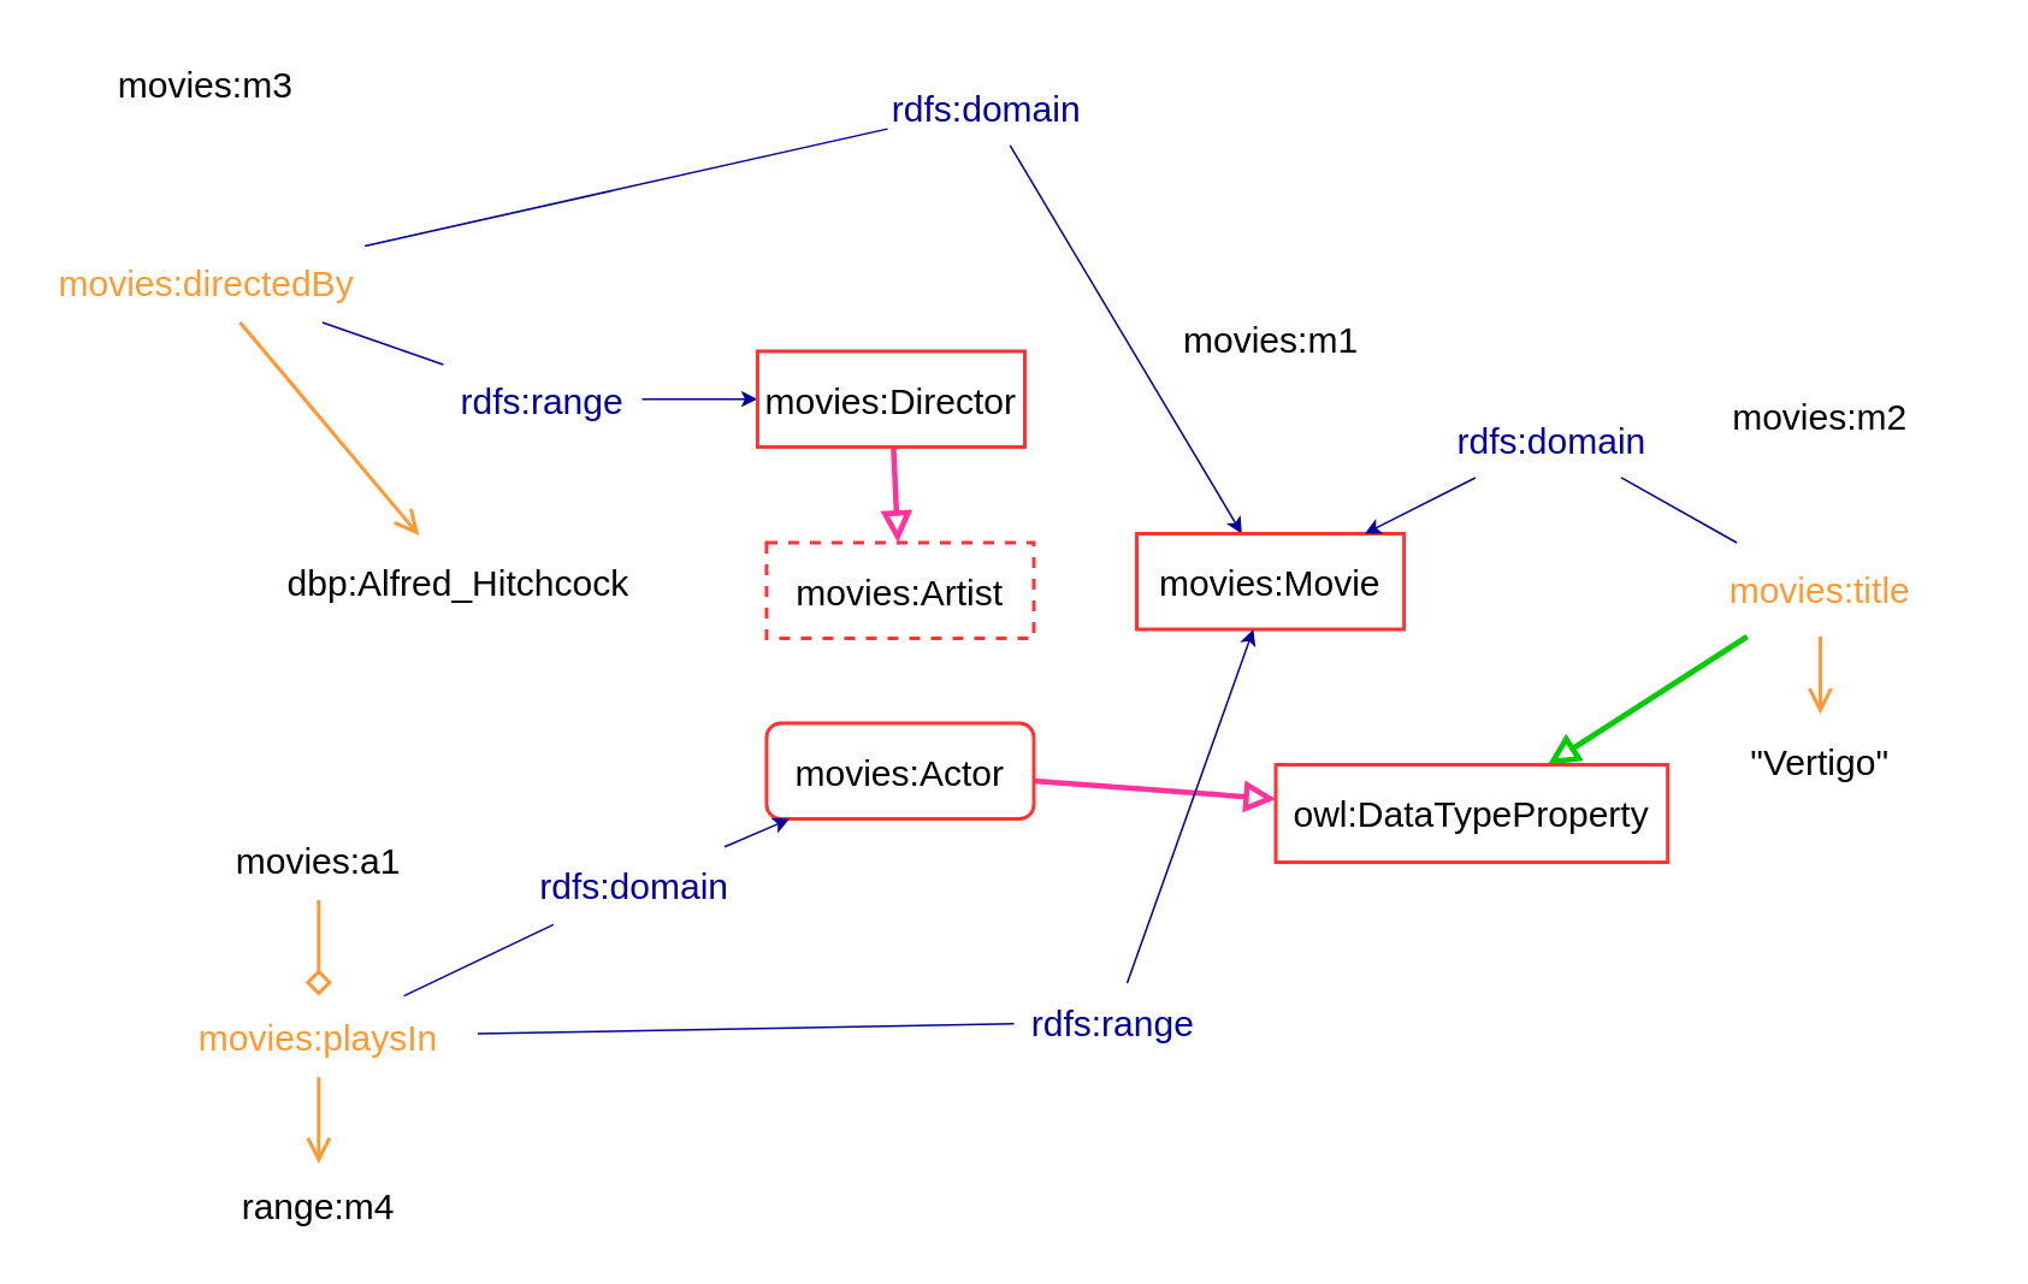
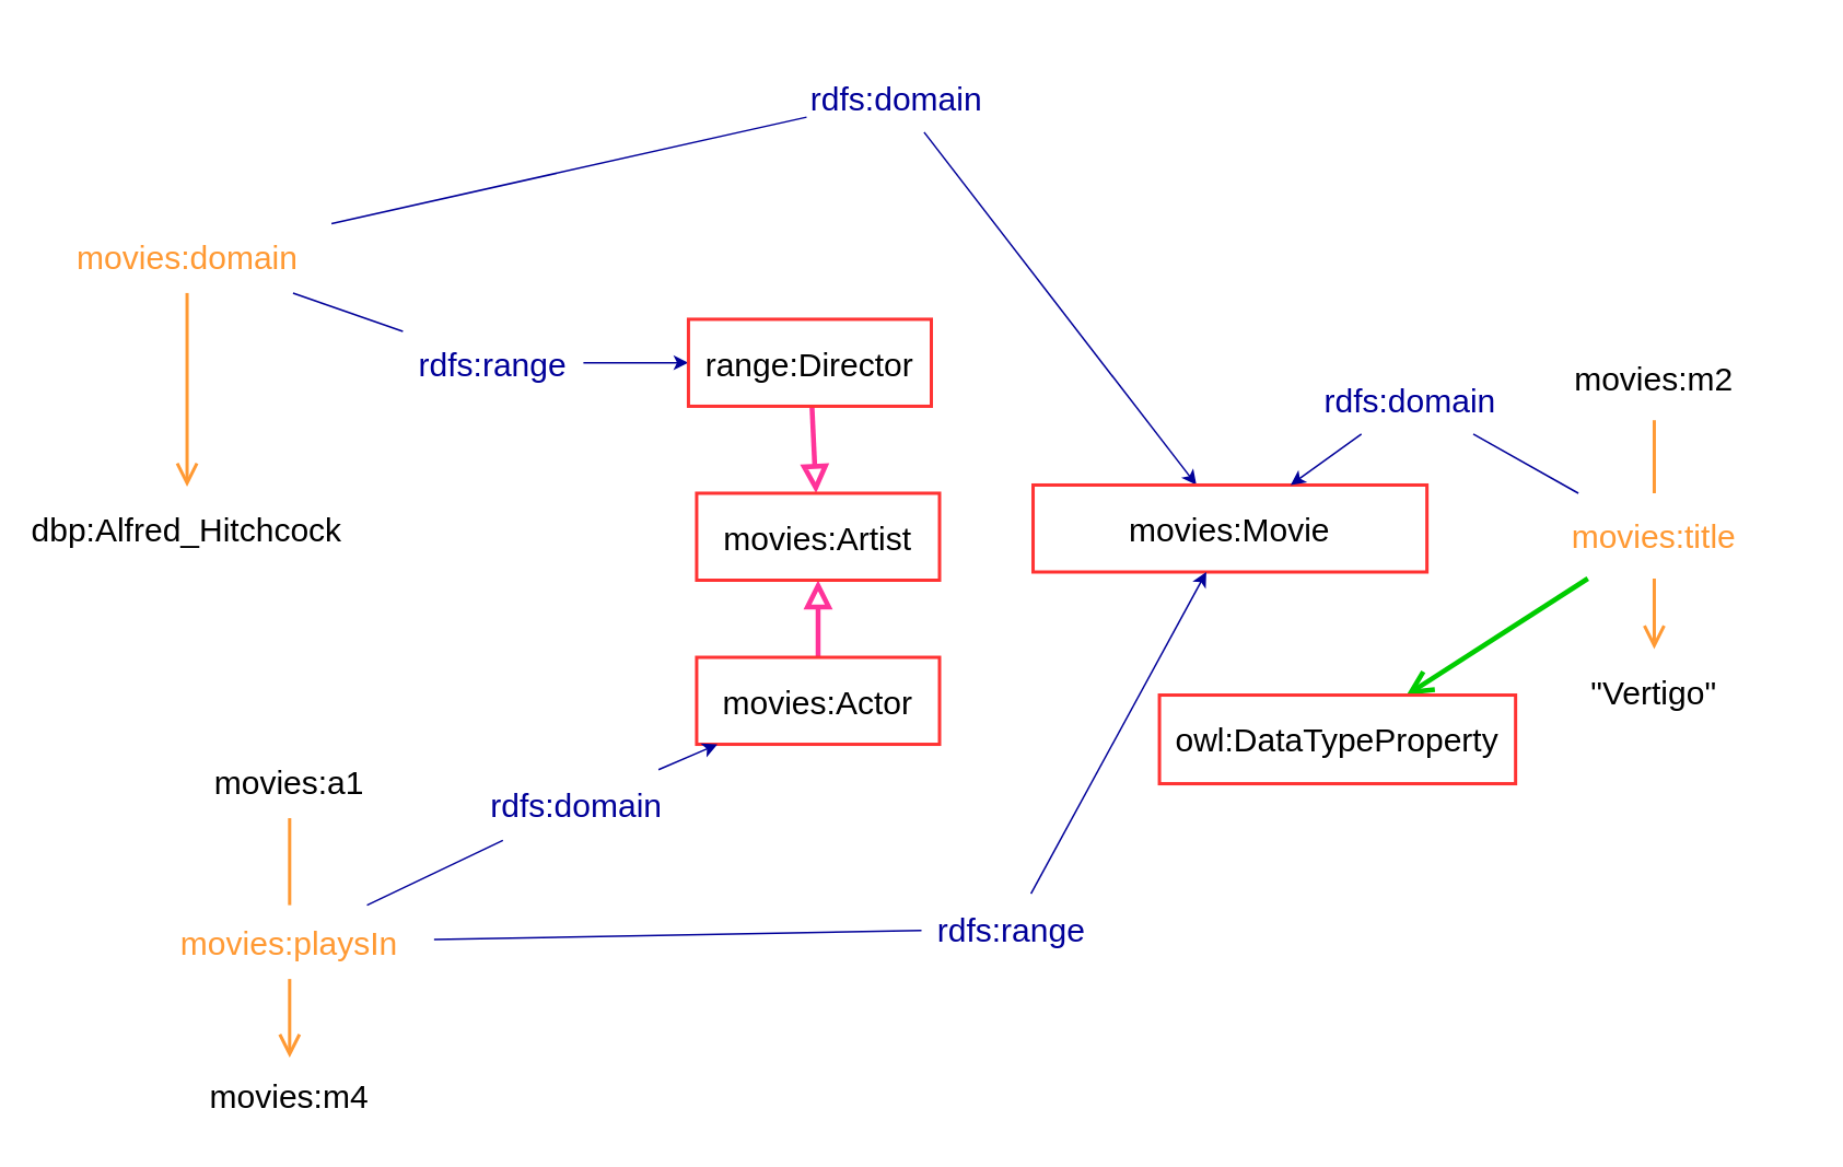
- <mxCell id="32" value="&lt;font style=&quot;font-size: 20px;&quot; color=&quot;#000000&quot;&gt;movies:m3&lt;/font&gt;" style="text;html=1;strokeColor=none;fillColor=none;align=center;verticalAlign=middle;whiteSpace=wrap;rounded=0;" vertex="1" parent="1"><mxGeometry x="20" y="20" width="187" height="52" as="geometry" /></mxCell>
- <mxCell id="34" value="&lt;font color=&quot;#ff9933&quot; style=&quot;font-size: 20px;&quot;&gt;movies:directedBy&lt;/font&gt;" style="text;html=1;strokeColor=none;fillColor=none;align=center;verticalAlign=middle;whiteSpace=wrap;rounded=0;" vertex="1" parent="1"><mxGeometry x="25.5" y="133" width="176" height="45" as="geometry" /></mxCell>
+ <mxCell id="34" value="&lt;font color=&quot;#ff9933&quot; style=&quot;font-size: 20px;&quot;&gt;movies:domain&lt;/font&gt;" style="text;html=1;strokeColor=none;fillColor=none;align=center;verticalAlign=middle;whiteSpace=wrap;rounded=0;" vertex="1" parent="1"><mxGeometry x="25.5" y="133" width="176" height="45" as="geometry" /></mxCell>
- <mxCell id="27" value="&lt;font style=&quot;font-size: 20px;&quot; color=&quot;#000000&quot;&gt;movies:m1&lt;/font&gt;" style="text;html=1;strokeColor=none;fillColor=none;align=center;verticalAlign=middle;whiteSpace=wrap;rounded=0;" vertex="1" parent="1"><mxGeometry x="609.5" y="161" width="187" height="52" as="geometry" /></mxCell>
- <mxCell id="12" value="movies:Director" style="rounded=0;whiteSpace=wrap;html=1;fontSize=20;fontColor=#000000;fillColor=none;strokeColor=#FF3333;strokeWidth=2;" vertex="1" parent="1"><mxGeometry x="419" y="194" width="148" height="53" as="geometry" /></mxCell>
+ <mxCell id="12" value="range:Director" style="rounded=0;whiteSpace=wrap;html=1;fontSize=20;fontColor=#000000;fillColor=none;strokeColor=#FF3333;strokeWidth=2;" vertex="1" parent="1"><mxGeometry x="419" y="194" width="148" height="53" as="geometry" /></mxCell>
+ <mxCell id="29" value="" style="edgeStyle=none;html=1;strokeColor=#FF9933;strokeWidth=2;fontSize=20;fontColor=#000099;endArrow=none;endFill=0;endSize=10;" edge="1" parent="1" source="26" target="30"><mxGeometry relative="1" as="geometry"><mxPoint x="1300.323" y="273" as="sourcePoint" /><mxPoint x="1303.677" y="379" as="targetPoint" /></mxGeometry></mxCell>
- <mxCell id="4" value="movies:Movie" style="rounded=0;whiteSpace=wrap;html=1;fontSize=20;fontColor=#000000;fillColor=none;strokeColor=#FF3333;strokeWidth=2;" vertex="1" parent="1"><mxGeometry x="629" y="295" width="148" height="53" as="geometry" /></mxCell>
+ <mxCell id="4" value="movies:Movie" style="rounded=0;whiteSpace=wrap;html=1;fontSize=20;fontColor=#000000;fillColor=none;strokeColor=#FF3333;strokeWidth=2;" vertex="1" parent="1"><mxGeometry x="629" y="295" width="240" height="53" as="geometry" /></mxCell>
- <mxCell id="33" value="&lt;font style=&quot;font-size: 20px;&quot; color=&quot;#000000&quot;&gt;dbp:Alfred_Hitchcock&lt;/font&gt;" style="text;html=1;strokeColor=none;fillColor=none;align=center;verticalAlign=middle;whiteSpace=wrap;rounded=0;" vertex="1" parent="1"><mxGeometry x="160" y="296" width="187" height="52" as="geometry" /></mxCell>
+ <mxCell id="33" value="&lt;font style=&quot;font-size: 20px;&quot; color=&quot;#000000&quot;&gt;dbp:Alfred_Hitchcock&lt;/font&gt;" style="text;html=1;strokeColor=none;fillColor=none;align=center;verticalAlign=middle;whiteSpace=wrap;rounded=0;" vertex="1" parent="1"><mxGeometry x="20" y="296" width="187" height="52" as="geometry" /></mxCell>
- <mxCell id="23" value="movies:Artist" style="rounded=0;whiteSpace=wrap;html=1;fontSize=20;fontColor=#000000;fillColor=none;strokeColor=#FF3333;strokeWidth=2;dashed=1;" vertex="1" parent="1"><mxGeometry x="424" y="300" width="148" height="53" as="geometry" /></mxCell>
+ <mxCell id="23" value="movies:Artist" style="rounded=0;whiteSpace=wrap;html=1;fontSize=20;fontColor=#000000;fillColor=none;strokeColor=#FF3333;strokeWidth=2;" vertex="1" parent="1"><mxGeometry x="424" y="300" width="148" height="53" as="geometry" /></mxCell>
- <mxCell id="6" style="edgeStyle=none;html=1;strokeColor=#00CC00;strokeWidth=3;fontSize=20;fontColor=#000099;endArrow=block;endFill=0;endSize=10;" edge="1" parent="1" source="30" target="24"><mxGeometry relative="1" as="geometry" /></mxCell>
+ <mxCell id="6" style="edgeStyle=none;html=1;strokeColor=#00CC00;strokeWidth=3;fontSize=20;fontColor=#000099;endArrow=open;endFill=0;endSize=10;" edge="1" parent="1" source="30" target="24"><mxGeometry relative="1" as="geometry" /></mxCell>
- <mxCell id="14" value="movies:Actor" style="whiteSpace=wrap;html=1;fontSize=20;fontColor=#000000;fillColor=none;strokeColor=#FF3333;strokeWidth=2;rounded=1;" vertex="1" parent="1"><mxGeometry x="424" y="400" width="148" height="53" as="geometry" /></mxCell>
+ <mxCell id="14" value="movies:Actor" style="rounded=0;whiteSpace=wrap;html=1;fontSize=20;fontColor=#000000;fillColor=none;strokeColor=#FF3333;strokeWidth=2;" vertex="1" parent="1"><mxGeometry x="424" y="400" width="148" height="53" as="geometry" /></mxCell>
- <mxCell id="13" style="edgeStyle=none;html=1;strokeColor=#FF3399;fontSize=20;fontColor=#000099;strokeWidth=3;endArrow=block;endFill=0;endSize=10;" edge="1" parent="1" source="14" target="24"><mxGeometry relative="1" as="geometry" /></mxCell>
+ <mxCell id="13" style="edgeStyle=none;html=1;strokeColor=#FF3399;fontSize=20;fontColor=#000099;strokeWidth=3;endArrow=block;endFill=0;endSize=10;" edge="1" parent="1" source="14" target="23"><mxGeometry relative="1" as="geometry" /></mxCell>
- <mxCell id="38" value="" style="edgeStyle=none;html=1;strokeColor=#FF9933;strokeWidth=2;fontSize=20;fontColor=#FF9933;endArrow=diamond;endFill=0;endSize=10;" edge="1" parent="1" source="36" target="39"><mxGeometry relative="1" as="geometry"><mxPoint x="928.035" y="609" as="sourcePoint" /><mxPoint x="748.465" y="656" as="targetPoint" /></mxGeometry></mxCell>
+ <mxCell id="38" value="" style="edgeStyle=none;html=1;strokeColor=#FF9933;strokeWidth=2;fontSize=20;fontColor=#FF9933;endArrow=none;endFill=0;endSize=10;" edge="1" parent="1" source="36" target="39"><mxGeometry relative="1" as="geometry"><mxPoint x="928.035" y="609" as="sourcePoint" /><mxPoint x="748.465" y="656" as="targetPoint" /></mxGeometry></mxCell>
- <mxCell id="37" value="&lt;font style=&quot;font-size: 20px;&quot; color=&quot;#000000&quot;&gt;range:m4&lt;/font&gt;" style="text;html=1;strokeColor=none;fillColor=none;align=center;verticalAlign=middle;whiteSpace=wrap;rounded=0;" vertex="1" parent="1"><mxGeometry x="88" y="644" width="176" height="45" as="geometry" /></mxCell>
+ <mxCell id="37" value="&lt;font style=&quot;font-size: 20px;&quot; color=&quot;#000000&quot;&gt;movies:m4&lt;/font&gt;" style="text;html=1;strokeColor=none;fillColor=none;align=center;verticalAlign=middle;whiteSpace=wrap;rounded=0;" vertex="1" parent="1"><mxGeometry x="88" y="644" width="176" height="45" as="geometry" /></mxCell>
